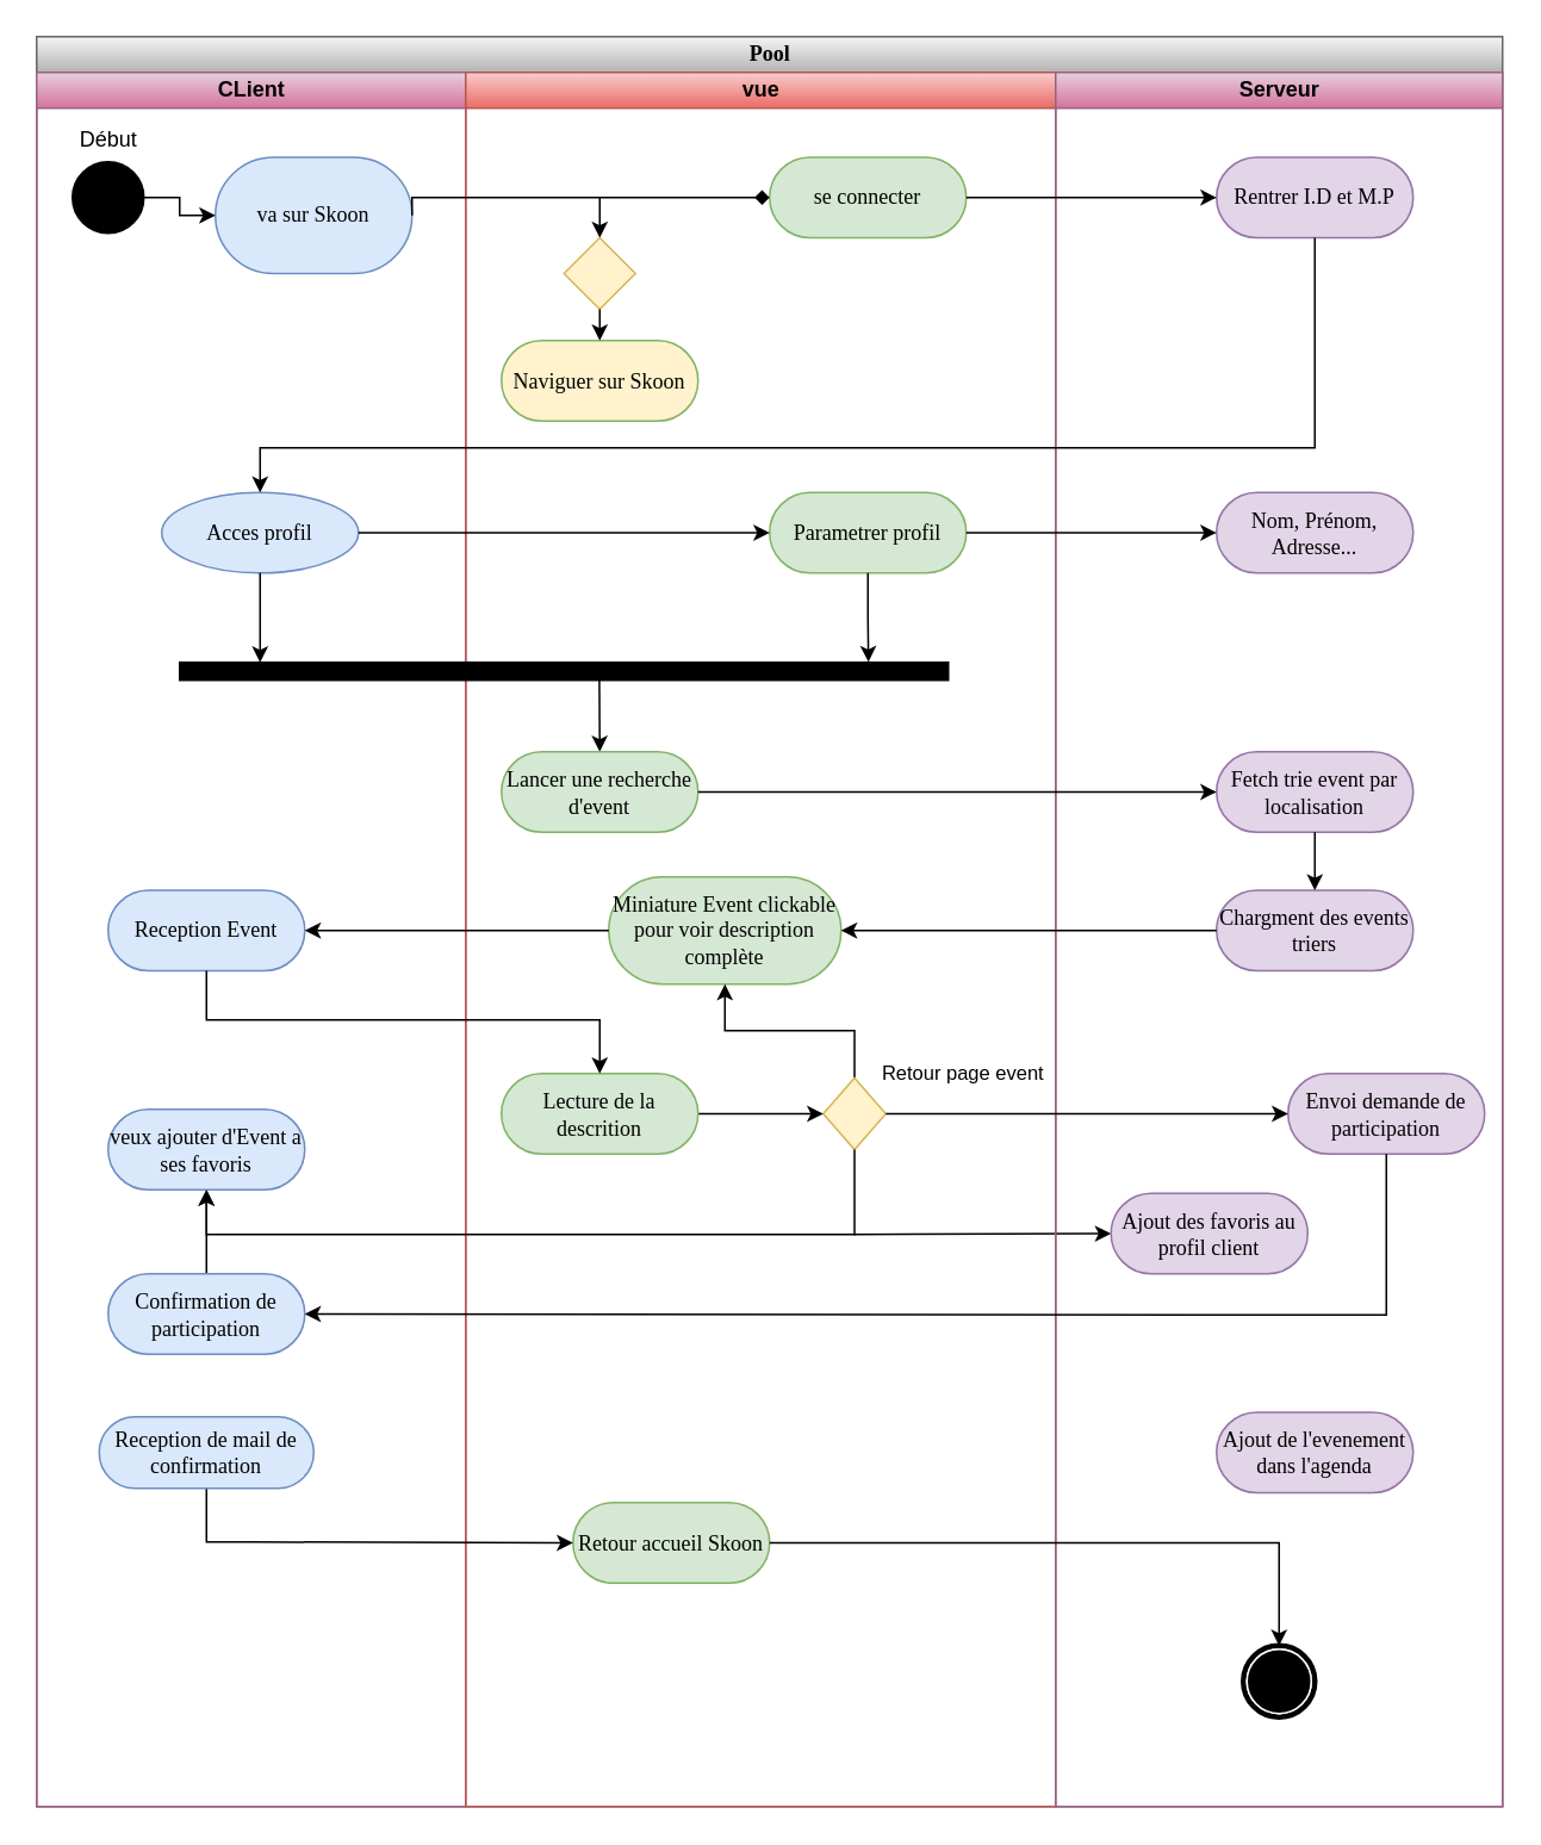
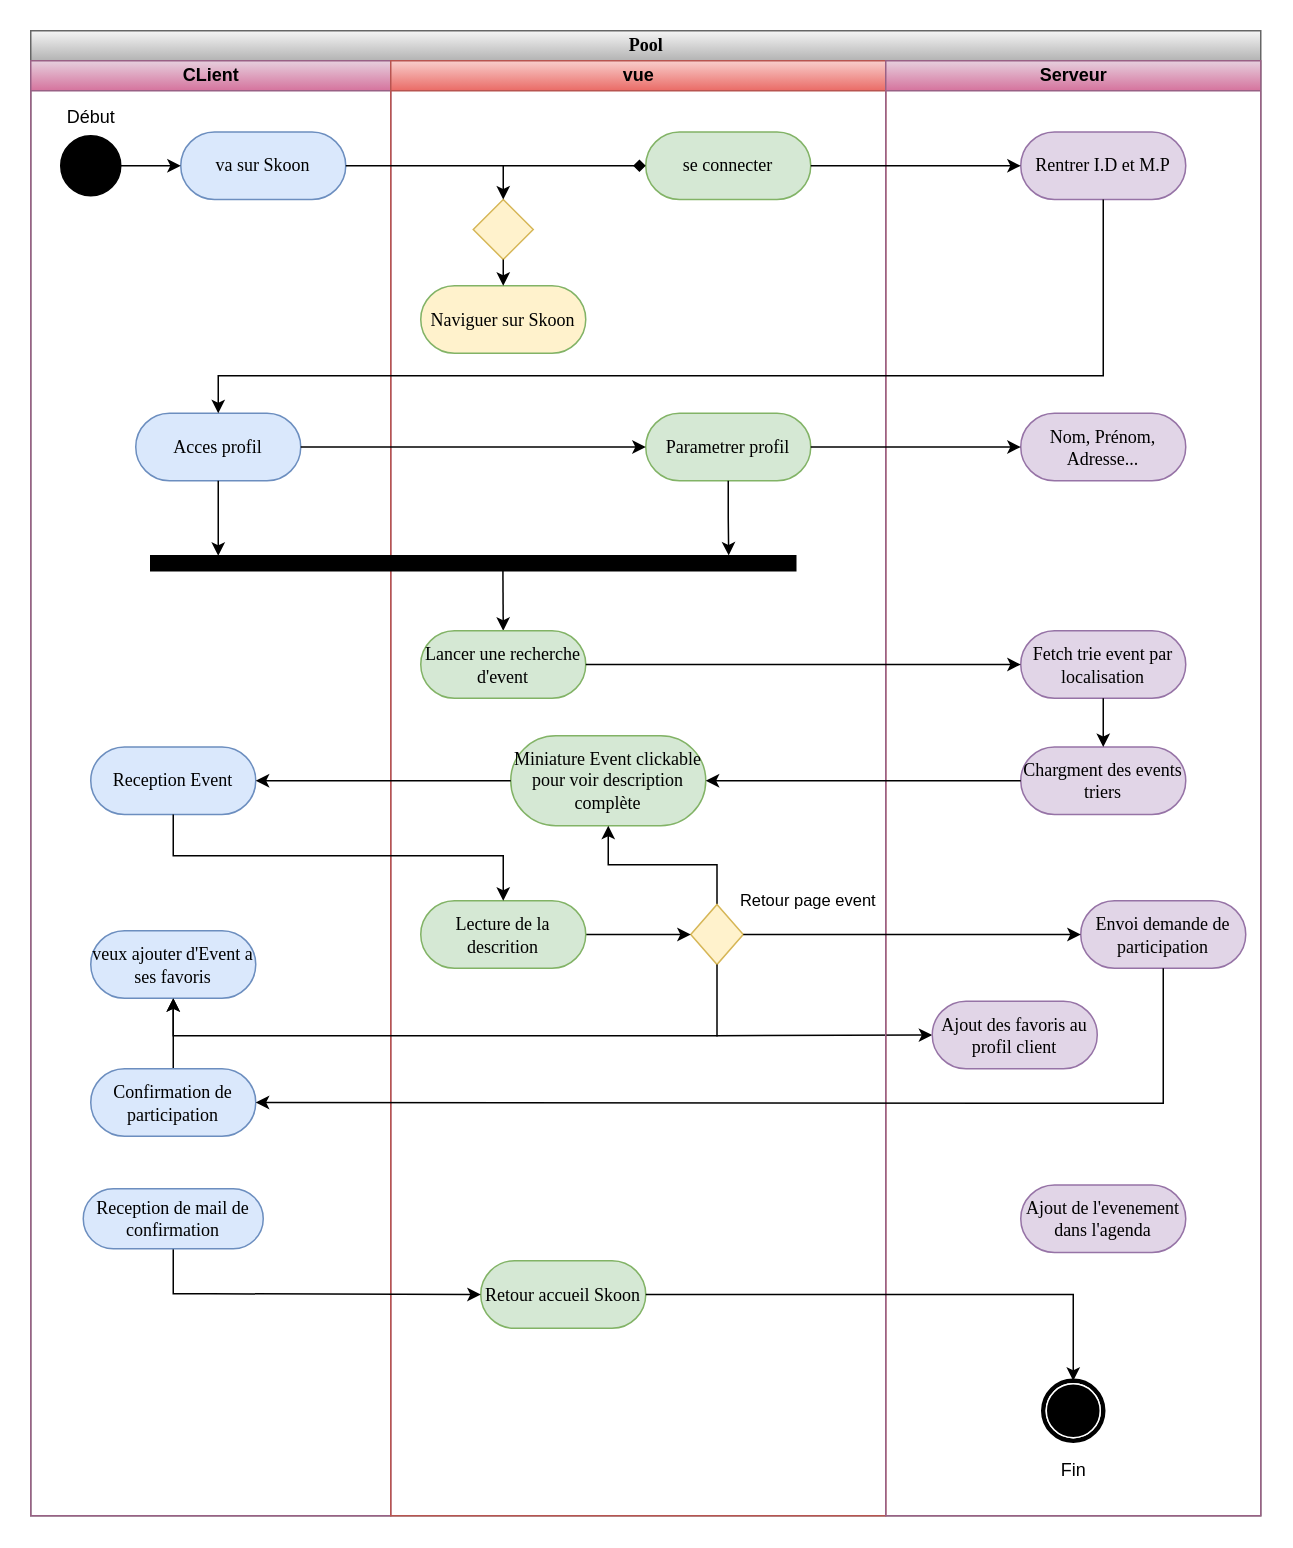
- <mxCell id="4" value="va sur Skoon" style="rounded=1;whiteSpace=wrap;html=1;shadow=0;comic=0;labelBackgroundColor=none;strokeWidth=1;fontFamily=Verdana;fontSize=12;align=center;arcSize=50;fillColor=#dae8fc;strokeColor=#6c8ebf;" parent="3" vertex="1"><mxGeometry x="100" y="47.5" width="110" height="65" as="geometry" /></mxCell>
+ <mxCell id="4" value="va sur Skoon" style="rounded=1;whiteSpace=wrap;html=1;shadow=0;comic=0;labelBackgroundColor=none;strokeWidth=1;fontFamily=Verdana;fontSize=12;align=center;arcSize=50;fillColor=#dae8fc;strokeColor=#6c8ebf;" parent="3" vertex="1"><mxGeometry x="100" y="47.5" width="110" height="45" as="geometry" /></mxCell>
- <mxCell id="6" value="Acces profil" style="ellipse;whiteSpace=wrap;html=1;shadow=0;comic=0;labelBackgroundColor=none;strokeWidth=1;fontFamily=Verdana;fontSize=12;align=center;arcSize=50;fillColor=#dae8fc;strokeColor=#6c8ebf;" parent="3" vertex="1"><mxGeometry x="70" y="235" width="110" height="45" as="geometry" /></mxCell>
+ <mxCell id="6" value="Acces profil" style="rounded=1;whiteSpace=wrap;html=1;shadow=0;comic=0;labelBackgroundColor=none;strokeWidth=1;fontFamily=Verdana;fontSize=12;align=center;arcSize=50;fillColor=#dae8fc;strokeColor=#6c8ebf;" parent="3" vertex="1"><mxGeometry x="70" y="235" width="110" height="45" as="geometry" /></mxCell>
+ <mxCell id="38" value="Fin" style="text;html=1;align=center;verticalAlign=middle;resizable=0;points=[];autosize=1;" parent="28" vertex="1"><mxGeometry x="110" y="930" width="30" height="20" as="geometry" /></mxCell>
